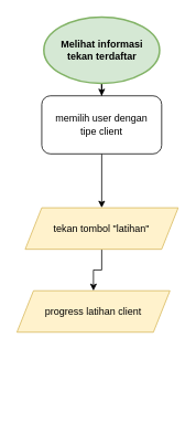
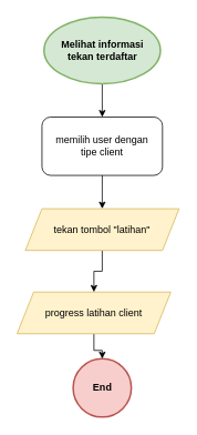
- <mxCell id="8" value="memilih user dengan&lt;br&gt;tipe client" style="rounded=1;whiteSpace=wrap;html=1;fontSize=12;glass=0;strokeWidth=1;shadow=0;" parent="1" vertex="1"><mxGeometry x="50" y="115" width="145" height="70" as="geometry" /></mxCell>
+ <mxCell id="8" value="memilih user dengan&lt;br&gt;tipe client" style="rounded=1;whiteSpace=wrap;html=1;fontSize=12;glass=0;strokeWidth=1;shadow=0;" parent="1" vertex="1"><mxGeometry x="50" y="140" width="145" height="70" as="geometry" /></mxCell>
+ <mxCell id="5" value="" style="edgeStyle=orthogonalEdgeStyle;rounded=0;orthogonalLoop=1;jettySize=auto;html=1;" parent="1" source="6" target="2" edge="1"><mxGeometry relative="1" as="geometry" /></mxCell>
+ <mxCell id="2" value="End" style="ellipse;whiteSpace=wrap;html=1;aspect=fixed;fillColor=#f8cecc;strokeColor=#b85450;fontStyle=1;strokeWidth=2;" parent="1" vertex="1"><mxGeometry x="87.5" y="430" width="70" height="70" as="geometry" /></mxCell>
